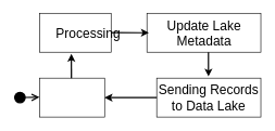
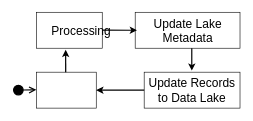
- <mxCell id="7" value="Sending Records to Data Lake" style="text;html=1;strokeColor=none;fillColor=none;align=center;verticalAlign=middle;whiteSpace=wrap;rounded=0;fontSize=20;" vertex="1" parent="1"><mxGeometry x="240" y="135" width="160" height="30" as="geometry" /></mxCell>
+ <mxCell id="7" value="Update Records to Data Lake" style="text;html=1;strokeColor=none;fillColor=none;align=center;verticalAlign=middle;whiteSpace=wrap;rounded=0;fontSize=20;" vertex="1" parent="1"><mxGeometry x="240" y="135" width="160" height="30" as="geometry" /></mxCell>
